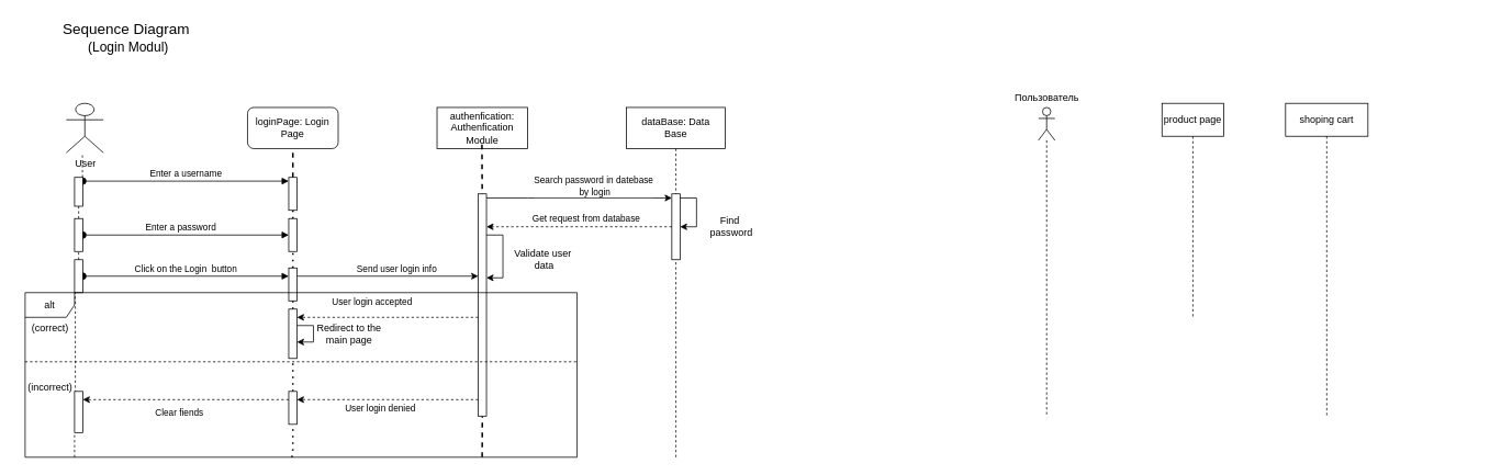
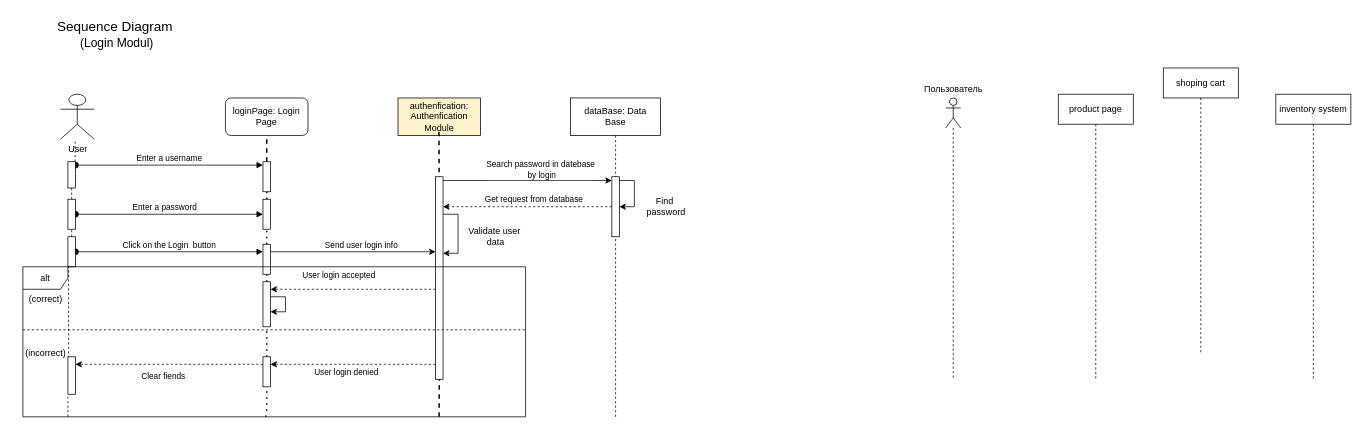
- <mxCell id="7" value="authenfication:&lt;div&gt;Authenfication Module&lt;/div&gt;" style="html=1;whiteSpace=wrap;" vertex="1" parent="1"><mxGeometry x="530" y="130" width="110" height="50" as="geometry" /></mxCell>
+ <mxCell id="7" value="authenfication:&lt;div&gt;Authenfication Module&lt;/div&gt;" style="html=1;whiteSpace=wrap;fillColor=#fff2cc;" vertex="1" parent="1"><mxGeometry x="530" y="130" width="110" height="50" as="geometry" /></mxCell>
- <mxCell id="58" value="product page" style="shape=umlLifeline;perimeter=lifelinePerimeter;whiteSpace=wrap;html=1;container=1;dropTarget=0;collapsible=0;recursiveResize=0;outlineConnect=0;portConstraint=eastwest;newEdgeStyle={&quot;curved&quot;:0,&quot;rounded&quot;:0};" vertex="1" parent="1"><mxGeometry x="1410" y="125" width="75" height="260" as="geometry" /></mxCell>
+ <mxCell id="58" value="product page" style="shape=umlLifeline;perimeter=lifelinePerimeter;whiteSpace=wrap;html=1;container=1;dropTarget=0;collapsible=0;recursiveResize=0;outlineConnect=0;portConstraint=eastwest;newEdgeStyle={&quot;curved&quot;:0,&quot;rounded&quot;:0};" vertex="1" parent="1"><mxGeometry x="1410" y="125" width="100" height="380" as="geometry" /></mxCell>
- <mxCell id="59" value="shoping cart" style="shape=umlLifeline;perimeter=lifelinePerimeter;whiteSpace=wrap;html=1;container=1;dropTarget=0;collapsible=0;recursiveResize=0;outlineConnect=0;portConstraint=eastwest;newEdgeStyle={&quot;curved&quot;:0,&quot;rounded&quot;:0};" vertex="1" parent="1"><mxGeometry x="1560" y="125" width="100" height="380" as="geometry" /></mxCell>
+ <mxCell id="59" value="shoping cart" style="shape=umlLifeline;perimeter=lifelinePerimeter;whiteSpace=wrap;html=1;container=1;dropTarget=0;collapsible=0;recursiveResize=0;outlineConnect=0;portConstraint=eastwest;newEdgeStyle={&quot;curved&quot;:0,&quot;rounded&quot;:0};" vertex="1" parent="1"><mxGeometry x="1550" y="90" width="100" height="380" as="geometry" /></mxCell>
+ <mxCell id="60" value="inventory system" style="shape=umlLifeline;perimeter=lifelinePerimeter;whiteSpace=wrap;html=1;container=1;dropTarget=0;collapsible=0;recursiveResize=0;outlineConnect=0;portConstraint=eastwest;newEdgeStyle={&quot;curved&quot;:0,&quot;rounded&quot;:0};" vertex="1" parent="1"><mxGeometry x="1700" y="125" width="100" height="380" as="geometry" /></mxCell>
- <mxCell id="38" value="Redirect to the&lt;div&gt;main page&lt;/div&gt;" style="text;html=1;align=center;verticalAlign=middle;resizable=0;points=[];autosize=1;strokeColor=none;fillColor=none;" vertex="1" parent="1"><mxGeometry x="373" y="385" width="100" height="40" as="geometry" /></mxCell>
